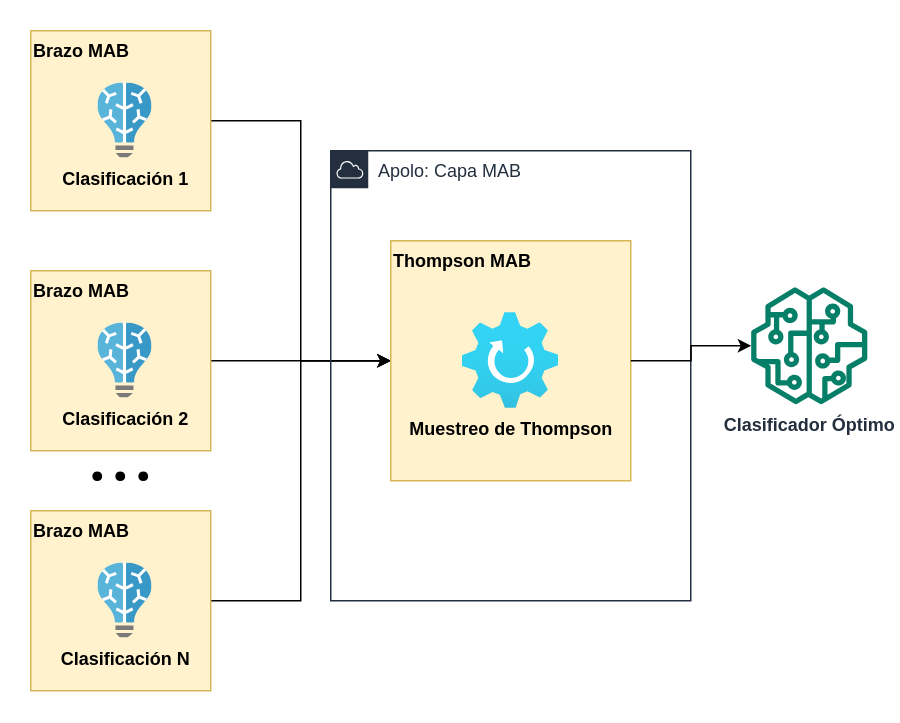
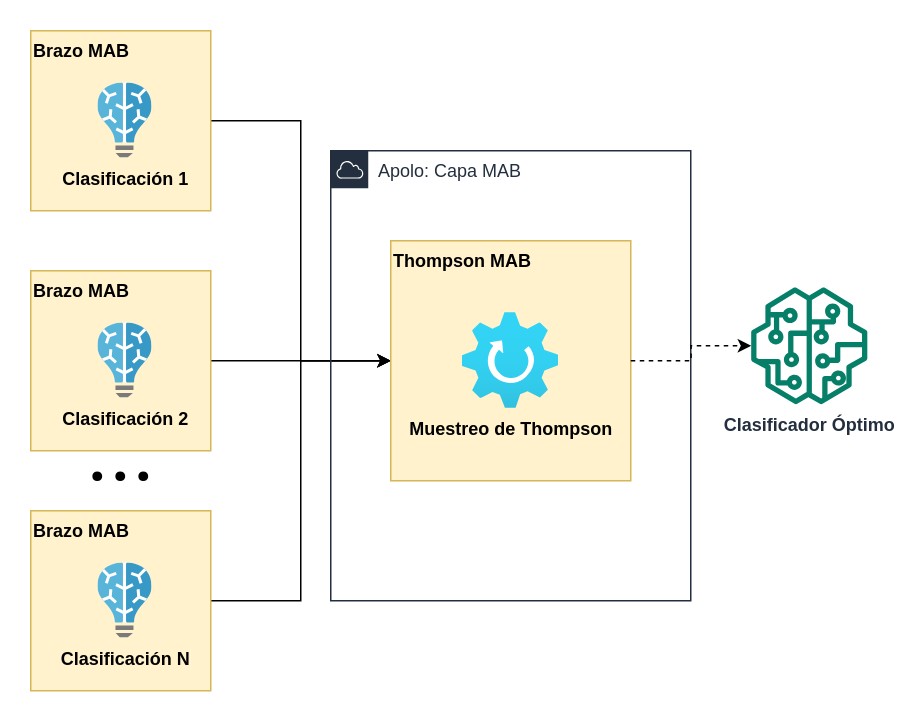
- <mxCell id="15" style="edgeStyle=orthogonalEdgeStyle;rounded=0;orthogonalLoop=1;jettySize=auto;html=1;fontFamily=roboto;fontSize=12;" parent="1" source="10" target="16" edge="1"><mxGeometry relative="1" as="geometry"><mxPoint x="500" y="220" as="targetPoint" /></mxGeometry></mxCell>
+ <mxCell id="15" style="edgeStyle=orthogonalEdgeStyle;rounded=0;orthogonalLoop=1;jettySize=auto;html=1;fontFamily=roboto;fontSize=12;dashed=1;" parent="1" source="10" target="16" edge="1"><mxGeometry relative="1" as="geometry"><mxPoint x="500" y="220" as="targetPoint" /></mxGeometry></mxCell>
